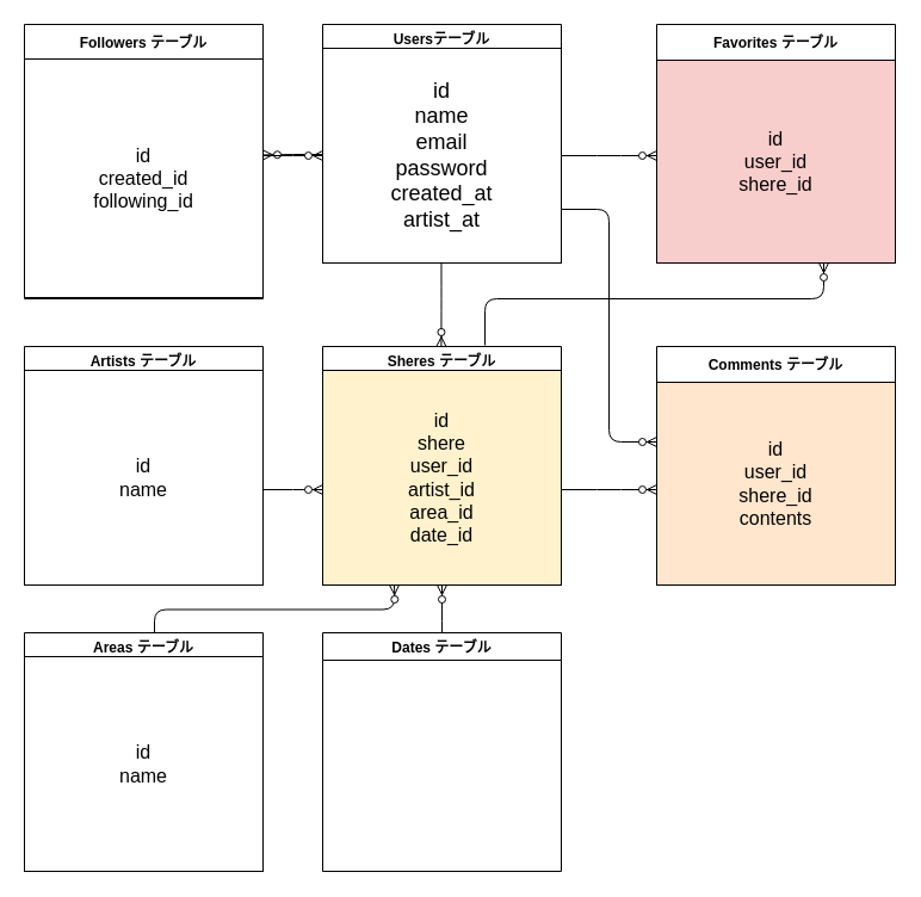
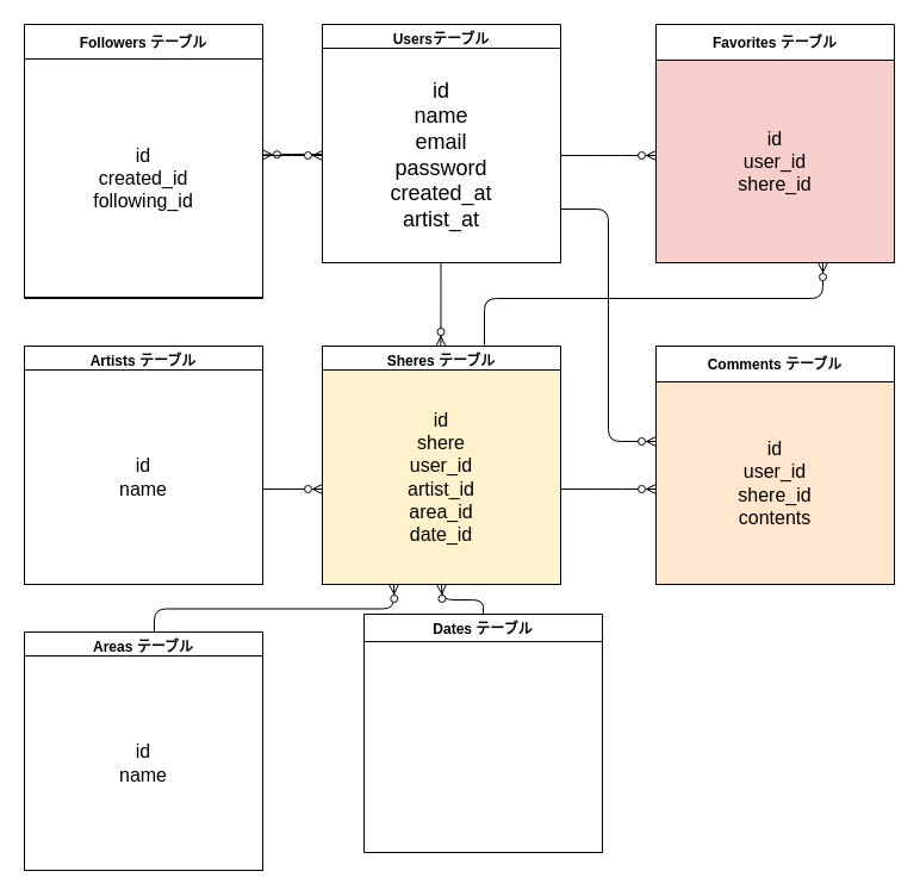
- <mxCell id="17" value="Dates テーブル" style="swimlane;" vertex="1" parent="1"><mxGeometry x="270" y="530" width="200.0" height="200" as="geometry" /></mxCell>
+ <mxCell id="17" value="Dates テーブル" style="swimlane;" vertex="1" parent="1"><mxGeometry x="305" y="515" width="200.0" height="200" as="geometry" /></mxCell>
